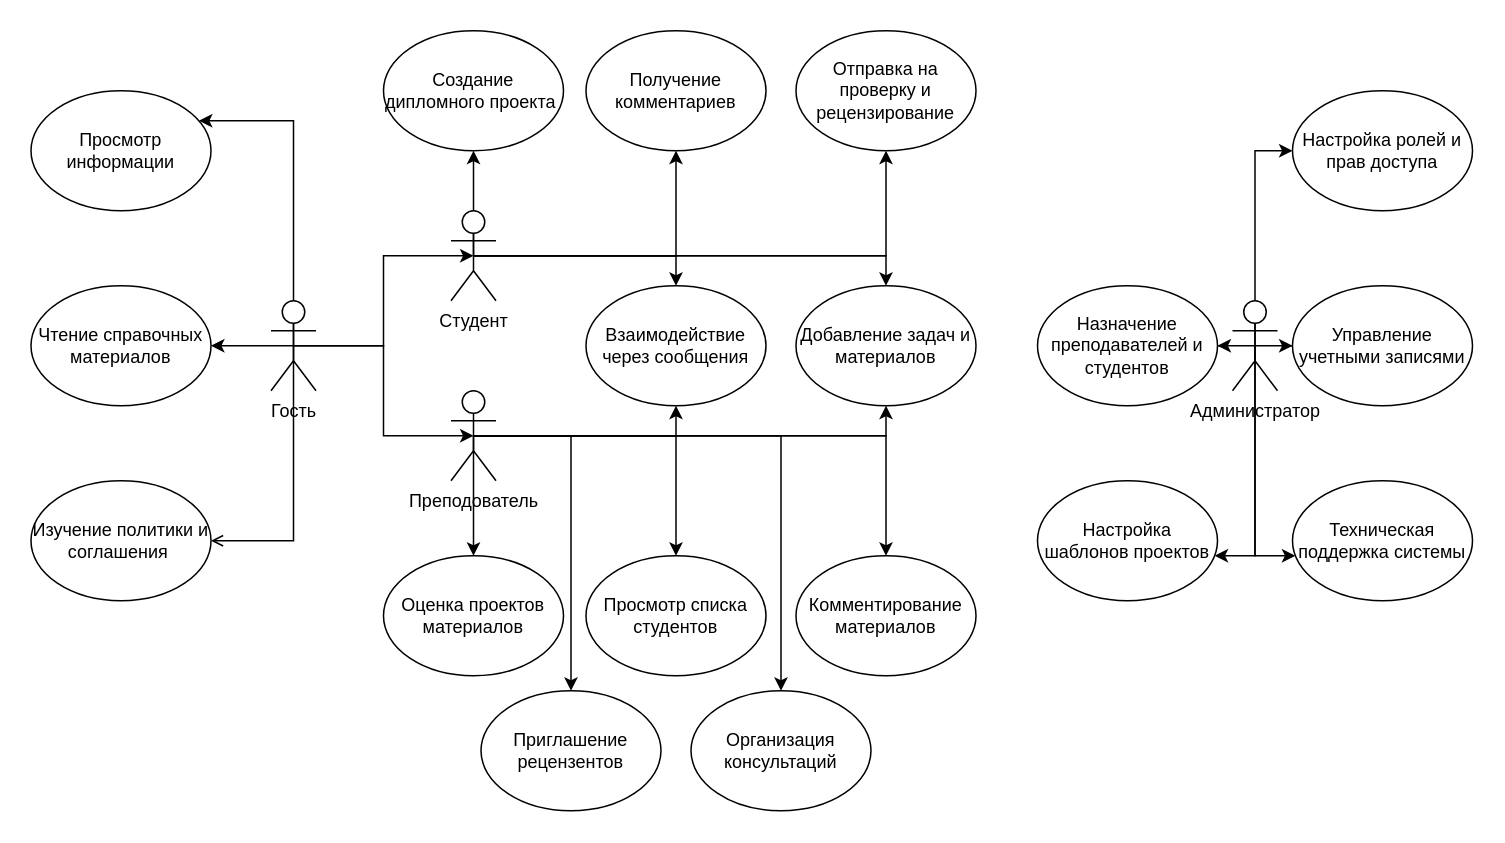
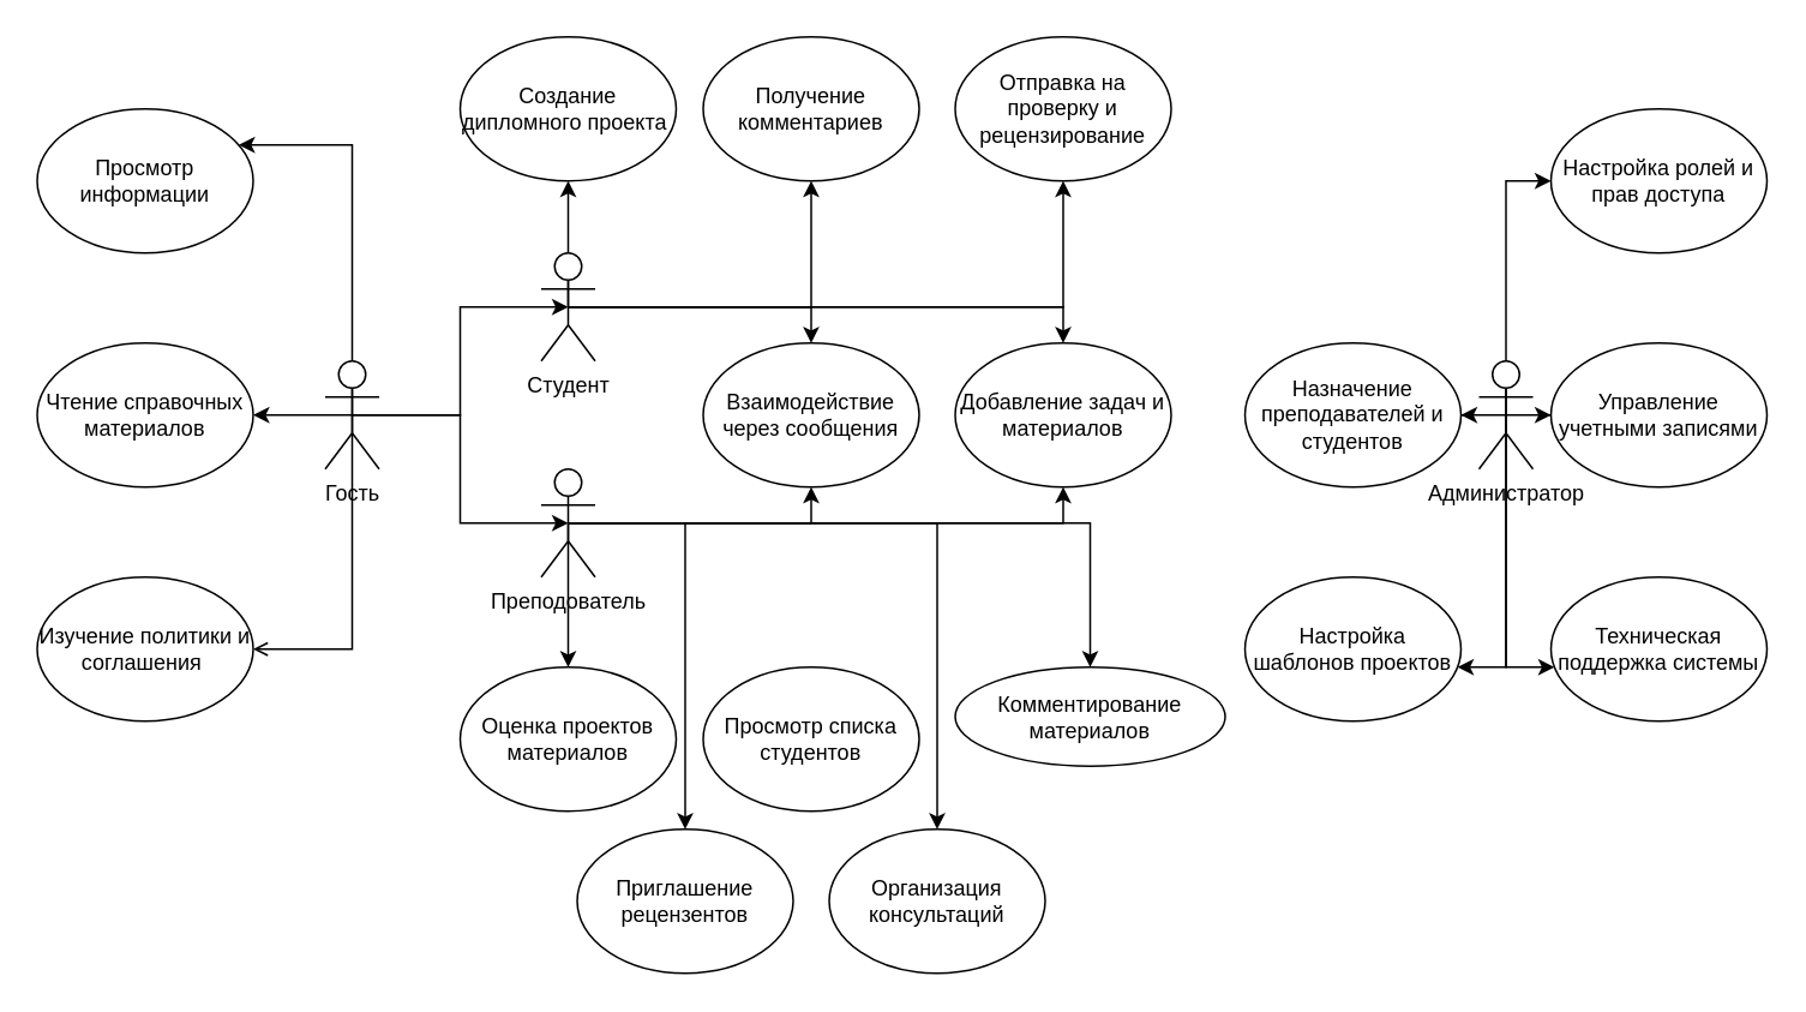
- <mxCell id="17" style="edgeStyle=orthogonalEdgeStyle;rounded=0;orthogonalLoop=1;jettySize=auto;html=1;exitX=0.5;exitY=0.5;exitDx=0;exitDy=0;exitPerimeter=0;" edge="1" parent="1" source="21" target="40"><mxGeometry relative="1" as="geometry" /></mxCell>
- <mxCell id="37" value="Комментирование материалов" style="ellipse;whiteSpace=wrap;html=1;" vertex="1" parent="1"><mxGeometry x="530" y="370" width="120" height="80" as="geometry" /></mxCell>
+ <mxCell id="37" value="Комментирование материалов" style="ellipse;whiteSpace=wrap;html=1;" vertex="1" parent="1"><mxGeometry x="530" y="370" width="150" height="55" as="geometry" /></mxCell>
